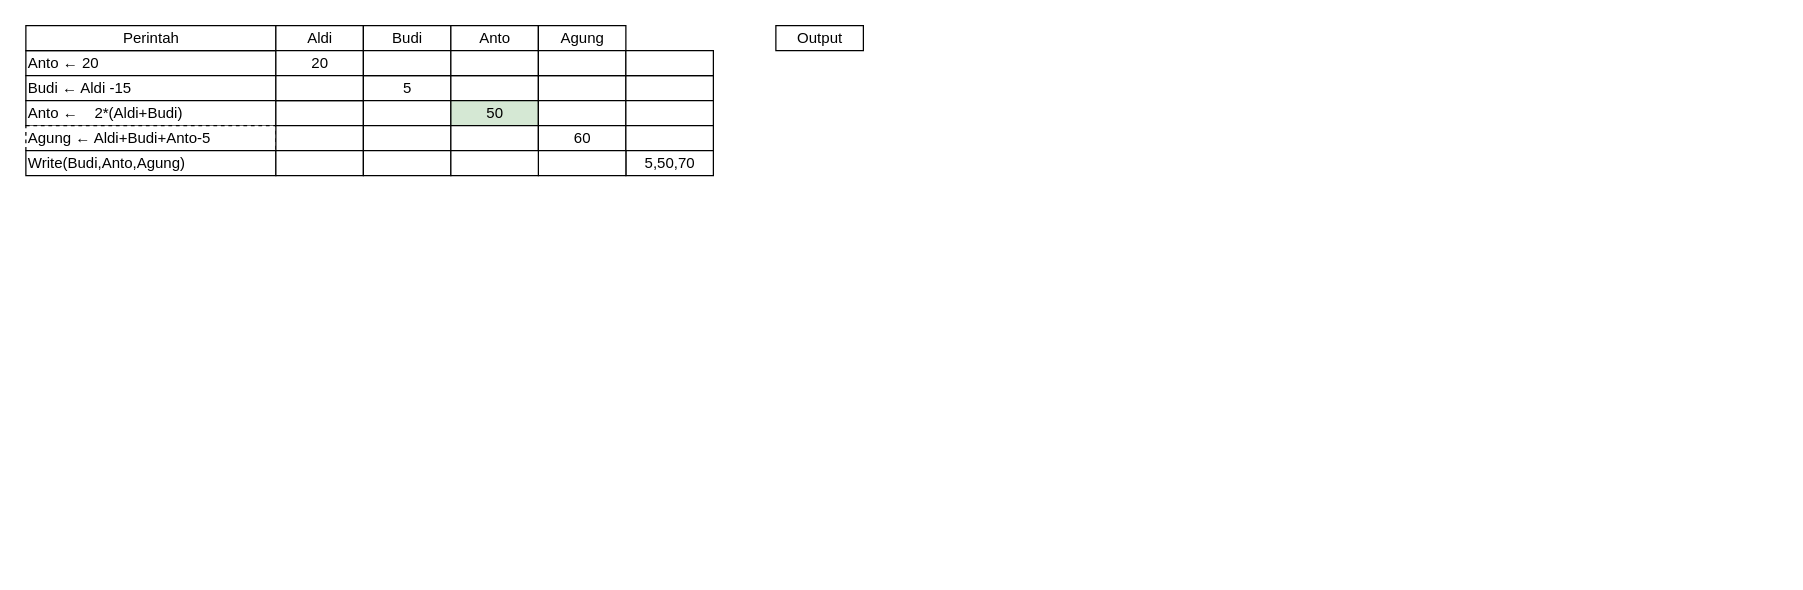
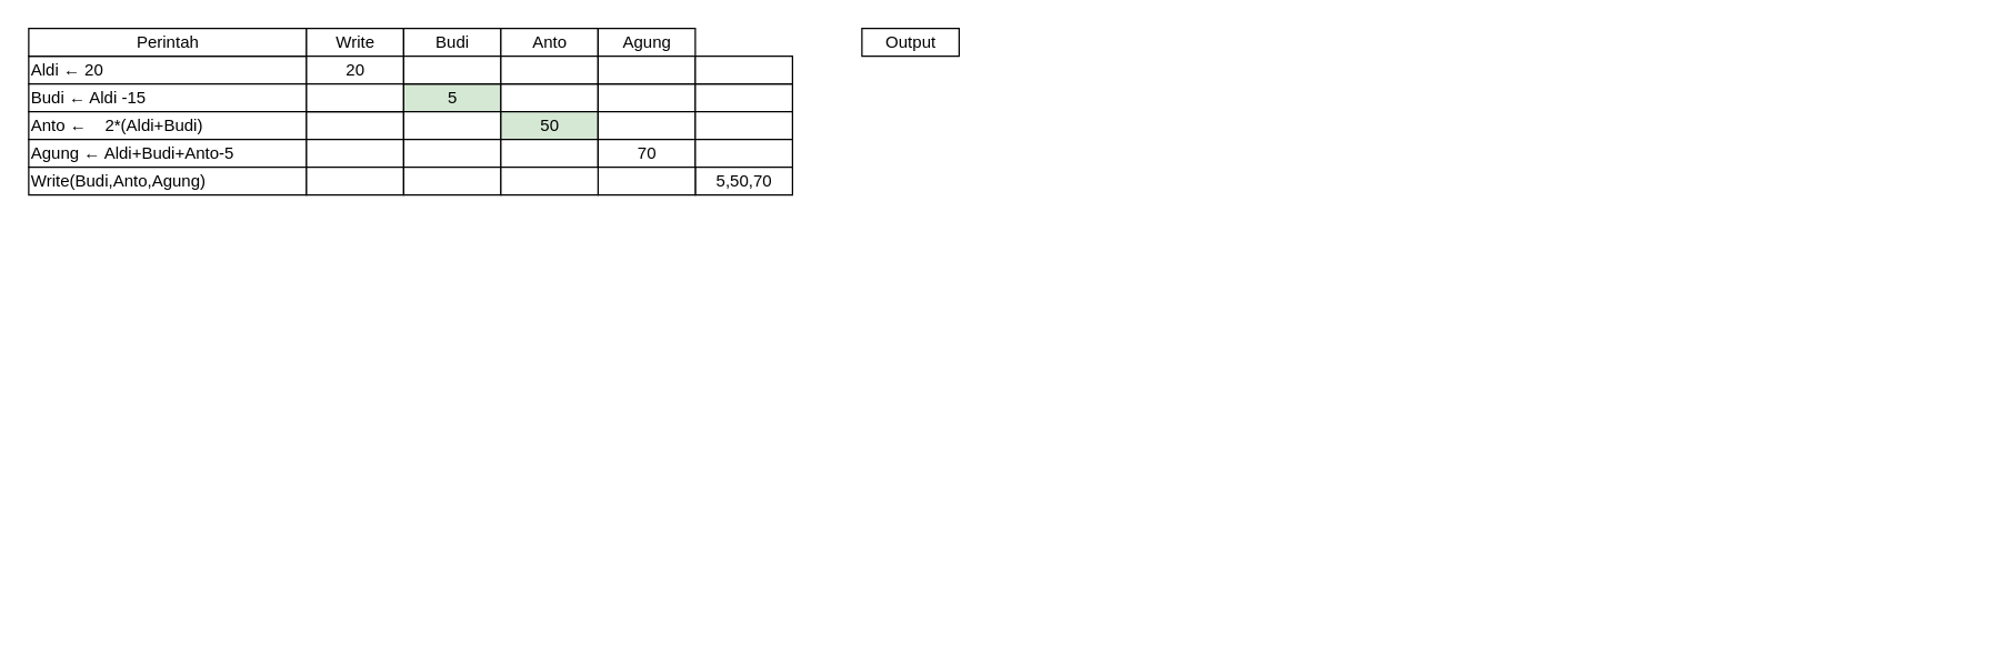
- <mxCell id="7" value="&lt;div&gt;Aldi&lt;/div&gt;" style="strokeWidth=1;fontStyle=0;html=1;" parent="1" vertex="1"><mxGeometry x="220" y="20" width="70" height="20" as="geometry" /></mxCell>
+ <mxCell id="7" value="&lt;div&gt;Write&lt;/div&gt;" style="strokeWidth=1;fontStyle=0;html=1;" parent="1" vertex="1"><mxGeometry x="220" y="20" width="70" height="20" as="geometry" /></mxCell>
- <mxCell id="2" value="Anto ← 20" style="align=left;strokeColor=#000000;html=1;" parent="1" vertex="1"><mxGeometry x="20" y="40" width="200" height="20" as="geometry" /></mxCell>
+ <mxCell id="2" value="Aldi ← 20" style="align=left;strokeColor=#000000;html=1;" parent="1" vertex="1"><mxGeometry x="20" y="40" width="200" height="20" as="geometry" /></mxCell>
- <mxCell id="15" value="5" style="strokeWidth=1;fontStyle=0;html=1;" vertex="1" parent="1"><mxGeometry x="290" y="60" width="70" height="20" as="geometry" /></mxCell>
+ <mxCell id="15" value="5" style="strokeWidth=1;fontStyle=0;html=1;fillColor=#d5e8d4;" vertex="1" parent="1"><mxGeometry x="290" y="60" width="70" height="20" as="geometry" /></mxCell>
- <mxCell id="5" value="Agung ← Aldi+Budi+Anto-5" style="align=left;strokeColor=#000000;html=1;dashed=1;" parent="1" vertex="1"><mxGeometry x="20" y="100" width="200" height="20" as="geometry" /></mxCell>
+ <mxCell id="5" value="Agung ← Aldi+Budi+Anto-5" style="align=left;strokeColor=#000000;html=1;" parent="1" vertex="1"><mxGeometry x="20" y="100" width="200" height="20" as="geometry" /></mxCell>
- <mxCell id="32" value="60" style="strokeWidth=1;fontStyle=0;html=1;" vertex="1" parent="1"><mxGeometry x="430" y="100" width="70" height="20" as="geometry" /></mxCell>
+ <mxCell id="32" value="70" style="strokeWidth=1;fontStyle=0;html=1;" vertex="1" parent="1"><mxGeometry x="430" y="100" width="70" height="20" as="geometry" /></mxCell>
